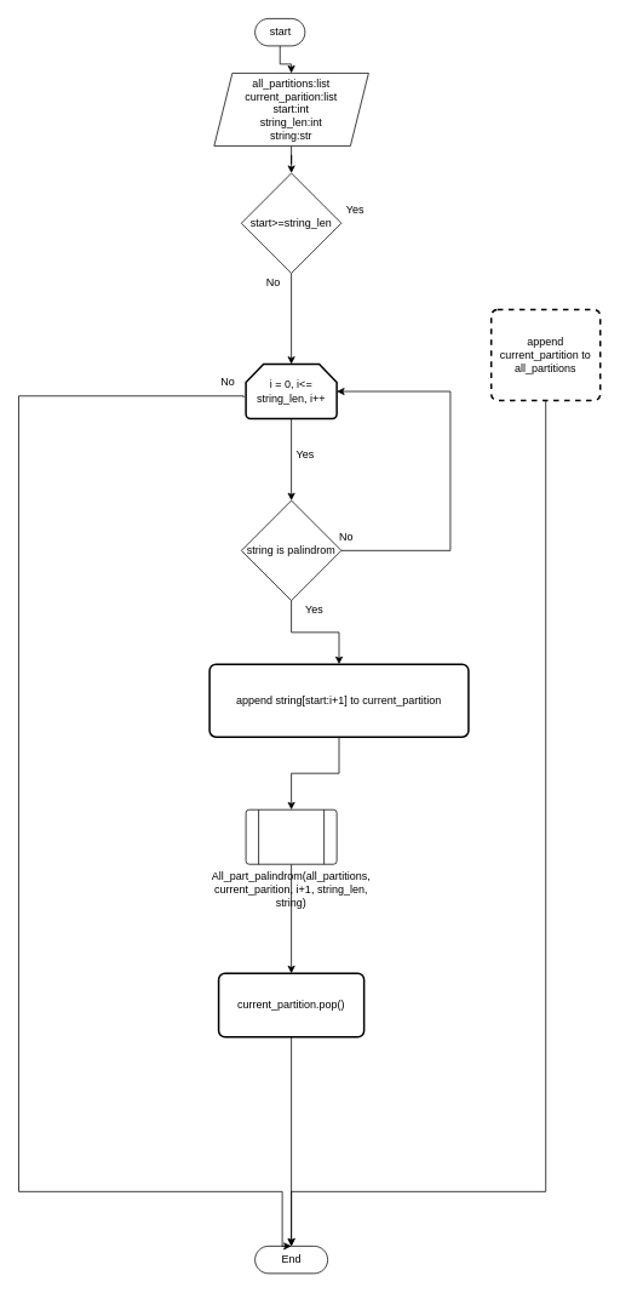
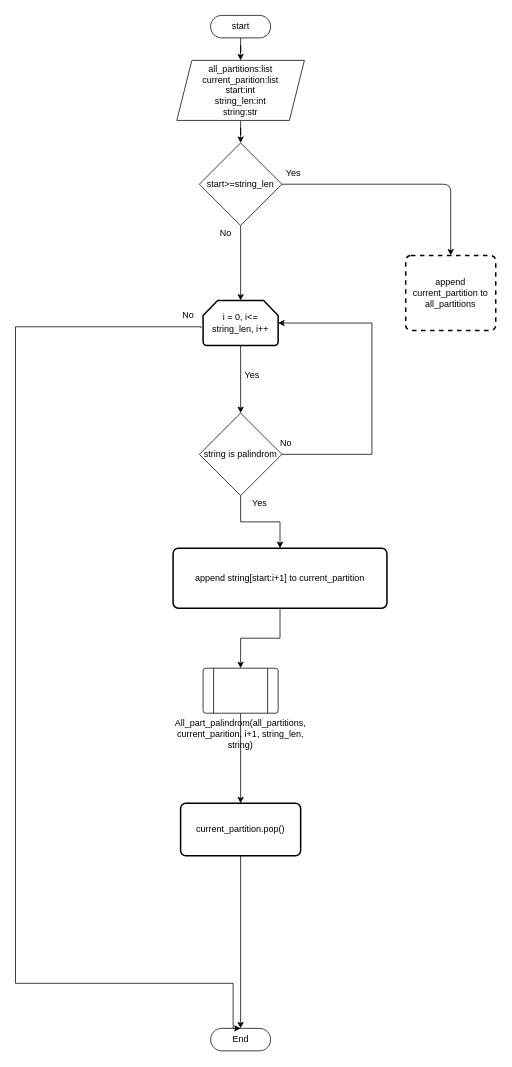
- <mxCell id="3" value="start" style="html=1;dashed=0;whitespace=wrap;shape=mxgraph.dfd.start" vertex="1" parent="1"><mxGeometry x="280" y="20" width="55" height="30" as="geometry" /></mxCell>
+ <mxCell id="3" value="start" style="html=1;dashed=0;whitespace=wrap;shape=mxgraph.dfd.start" vertex="1" parent="1"><mxGeometry x="280" y="20" width="80" height="30" as="geometry" /></mxCell>
+ <mxCell id="8" value="" style="endArrow=classic;html=1;exitX=1;exitY=0.5;exitDx=0;exitDy=0;entryX=0.5;entryY=0;entryDx=0;entryDy=0;" edge="1" parent="1" source="7" target="10"><mxGeometry width="50" height="50" relative="1" as="geometry"><mxPoint x="430" y="300" as="sourcePoint" /><mxPoint x="580" y="245" as="targetPoint" /><Array as="points"><mxPoint x="600" y="245" /></Array></mxGeometry></mxCell>
- <mxCell id="9" style="edgeStyle=orthogonalEdgeStyle;rounded=0;orthogonalLoop=1;jettySize=auto;html=1;exitX=0.5;exitY=1;exitDx=0;exitDy=0;entryX=0.5;entryY=0.5;entryDx=0;entryDy=-15;entryPerimeter=0;" edge="1" parent="1" source="10" target="11"><mxGeometry relative="1" as="geometry"><Array as="points"><mxPoint x="600" y="1310" /><mxPoint x="320" y="1310" /></Array></mxGeometry></mxCell>
